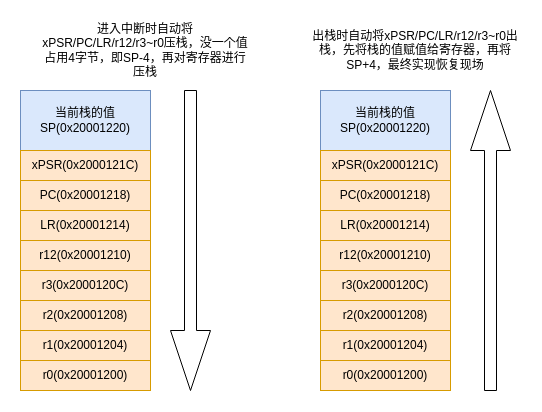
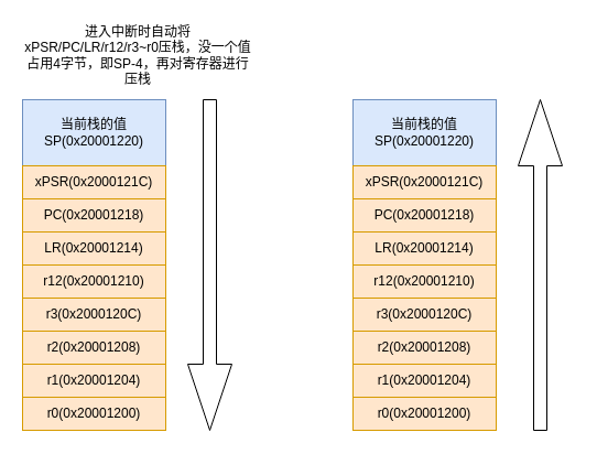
- <mxCell id="12" value="进入中断时自动将xPSR/PC/LR/r12/r3~r0压栈，没一个值占用4字节，即SP-4，再对寄存器进行压栈" style="text;html=1;strokeColor=none;fillColor=none;align=center;verticalAlign=middle;whiteSpace=wrap;rounded=0;" vertex="1" parent="1"><mxGeometry x="40" y="20" width="210" height="60" as="geometry" /></mxCell>
+ <mxCell id="12" value="进入中断时自动将xPSR/PC/LR/r12/r3~r0压栈，没一个值占用4字节，即SP-4，再对寄存器进行压栈" style="text;html=1;strokeColor=none;fillColor=none;align=center;verticalAlign=middle;whiteSpace=wrap;rounded=0;" vertex="1" parent="1"><mxGeometry x="20" y="20" width="210" height="60" as="geometry" /></mxCell>
- <mxCell id="23" value="出栈时自动将xPSR/PC/LR/r12/r3~r0出栈，先将栈的值赋值给寄存器，再将SP+4，最终实现恢复现场" style="text;html=1;strokeColor=none;fillColor=none;align=center;verticalAlign=middle;whiteSpace=wrap;rounded=0;" vertex="1" parent="1"><mxGeometry x="310" y="20" width="210" height="60" as="geometry" /></mxCell>
